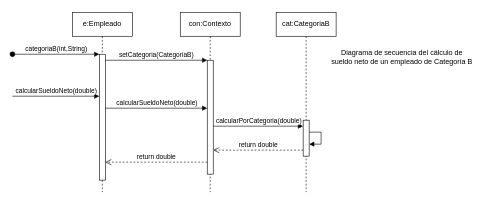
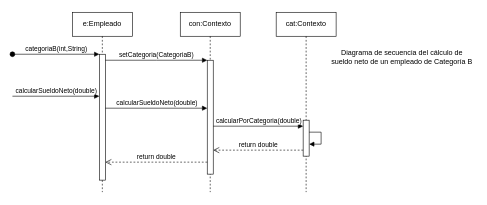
- <mxCell id="10" value="cat:CategoriaB" style="shape=umlLifeline;perimeter=lifelinePerimeter;whiteSpace=wrap;html=1;container=1;dropTarget=0;collapsible=0;recursiveResize=0;outlineConnect=0;portConstraint=eastwest;newEdgeStyle={&quot;curved&quot;:0,&quot;rounded&quot;:0};" parent="1" vertex="1"><mxGeometry x="460" y="20" width="100" height="300" as="geometry" /></mxCell>
+ <mxCell id="10" value="cat:Contexto" style="shape=umlLifeline;perimeter=lifelinePerimeter;whiteSpace=wrap;html=1;container=1;dropTarget=0;collapsible=0;recursiveResize=0;outlineConnect=0;portConstraint=eastwest;newEdgeStyle={&quot;curved&quot;:0,&quot;rounded&quot;:0};" parent="1" vertex="1"><mxGeometry x="460" y="20" width="100" height="300" as="geometry" /></mxCell>
